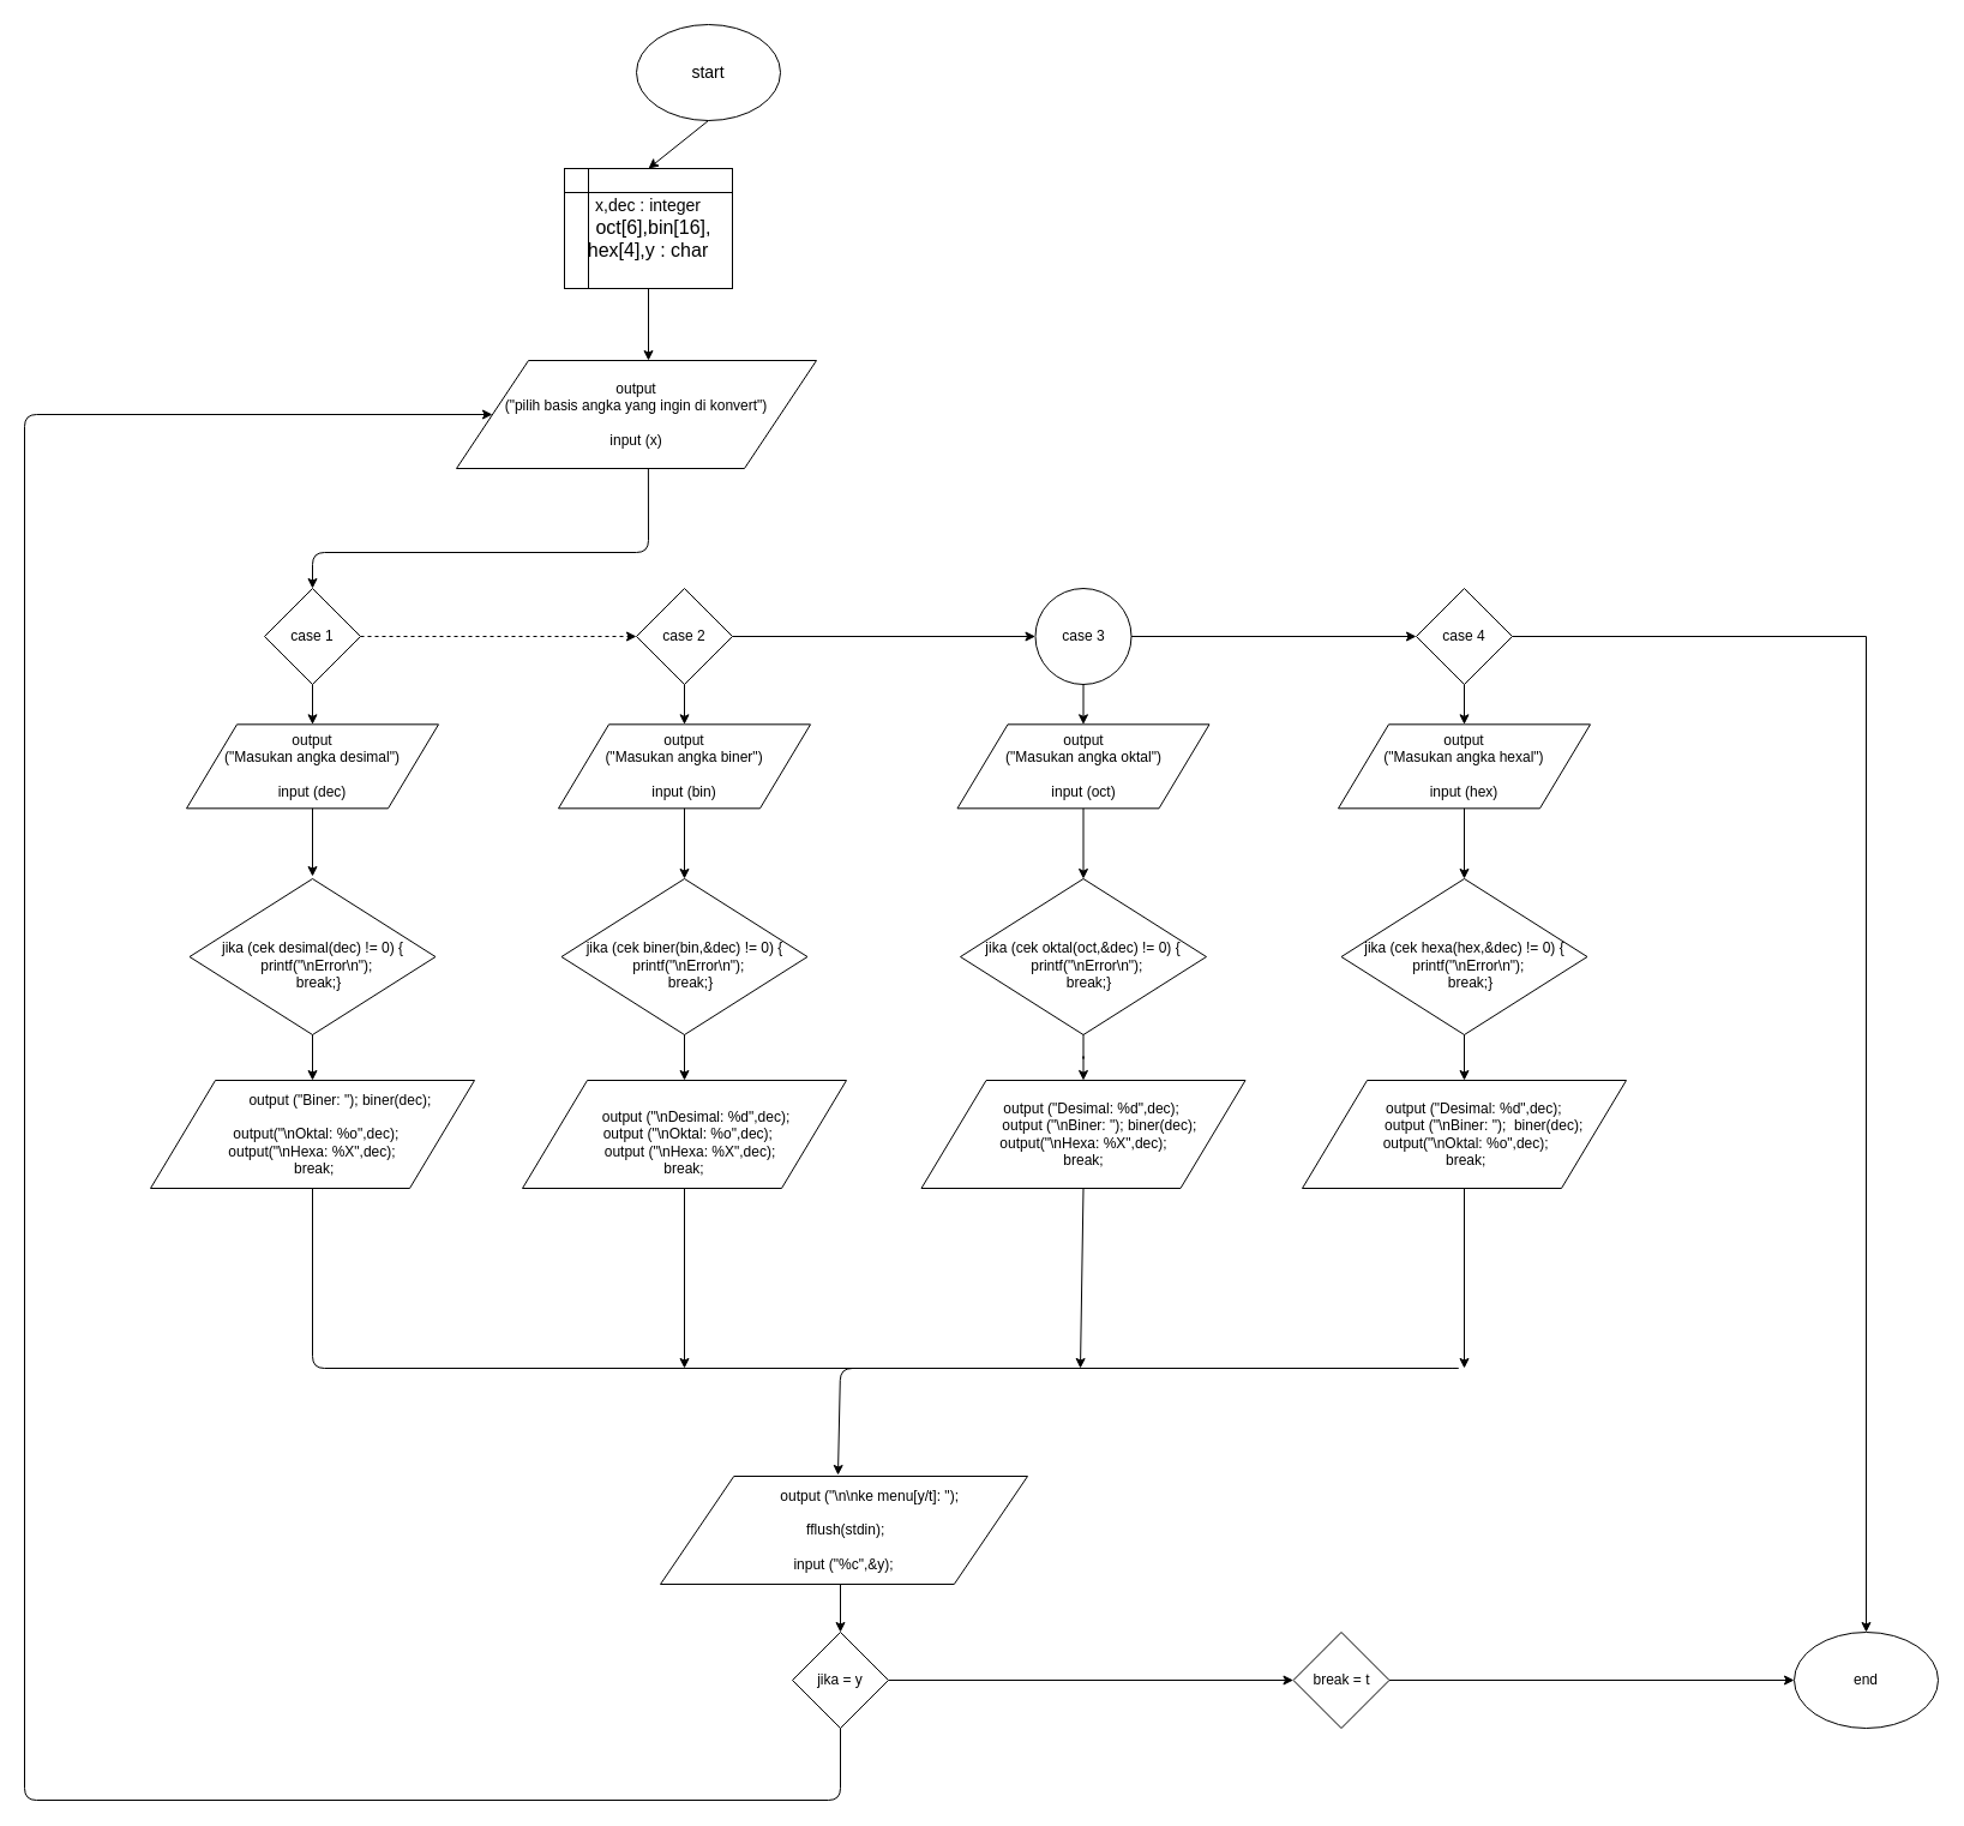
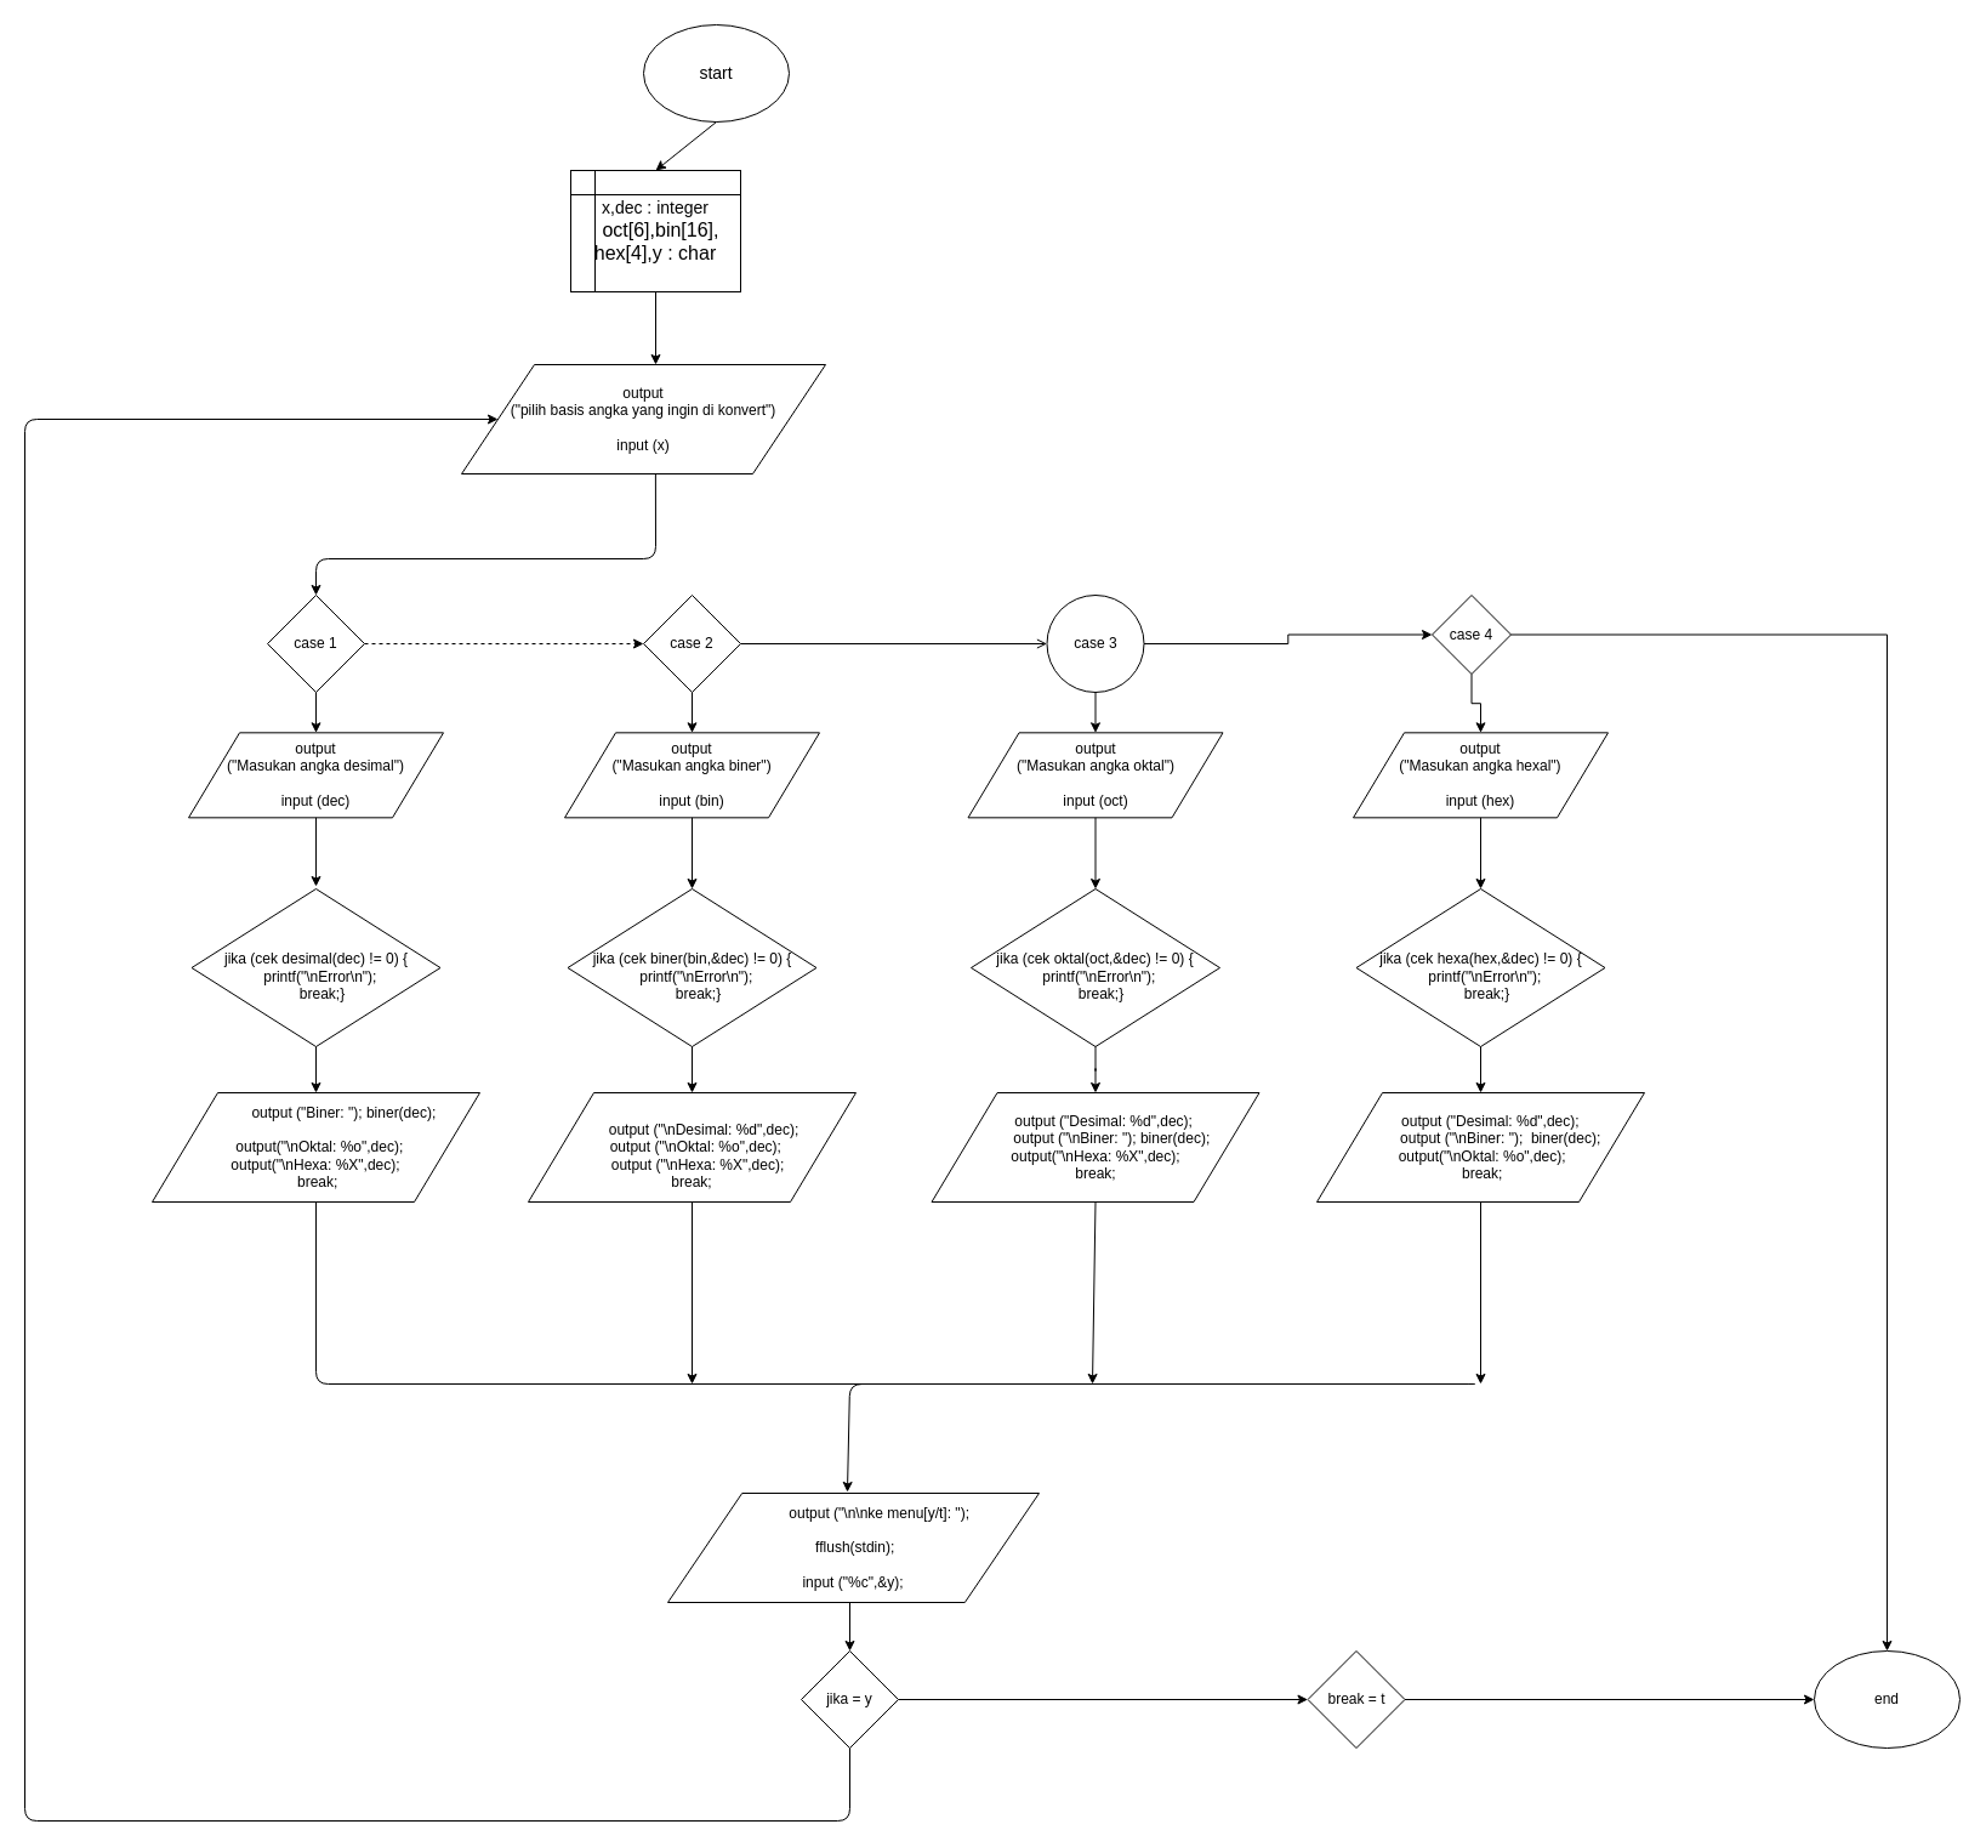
- <mxCell id="9" value="" style="edgeStyle=orthogonalEdgeStyle;rounded=0;orthogonalLoop=1;jettySize=auto;html=1;" edge="1" parent="1" source="10" target="12"><mxGeometry relative="1" as="geometry" /></mxCell>
+ <mxCell id="9" value="" style="edgeStyle=orthogonalEdgeStyle;rounded=0;orthogonalLoop=1;jettySize=auto;html=1;endArrow=open;" edge="1" parent="1" source="10" target="12"><mxGeometry relative="1" as="geometry" /></mxCell>
- <mxCell id="14" value="case 4" style="rhombus;whiteSpace=wrap;html=1;" vertex="1" parent="1"><mxGeometry x="1180" y="490" width="80" height="80" as="geometry" /></mxCell>
+ <mxCell id="14" value="case 4" style="rhombus;whiteSpace=wrap;html=1;" vertex="1" parent="1"><mxGeometry x="1180" y="490" width="65" height="65" as="geometry" /></mxCell>
